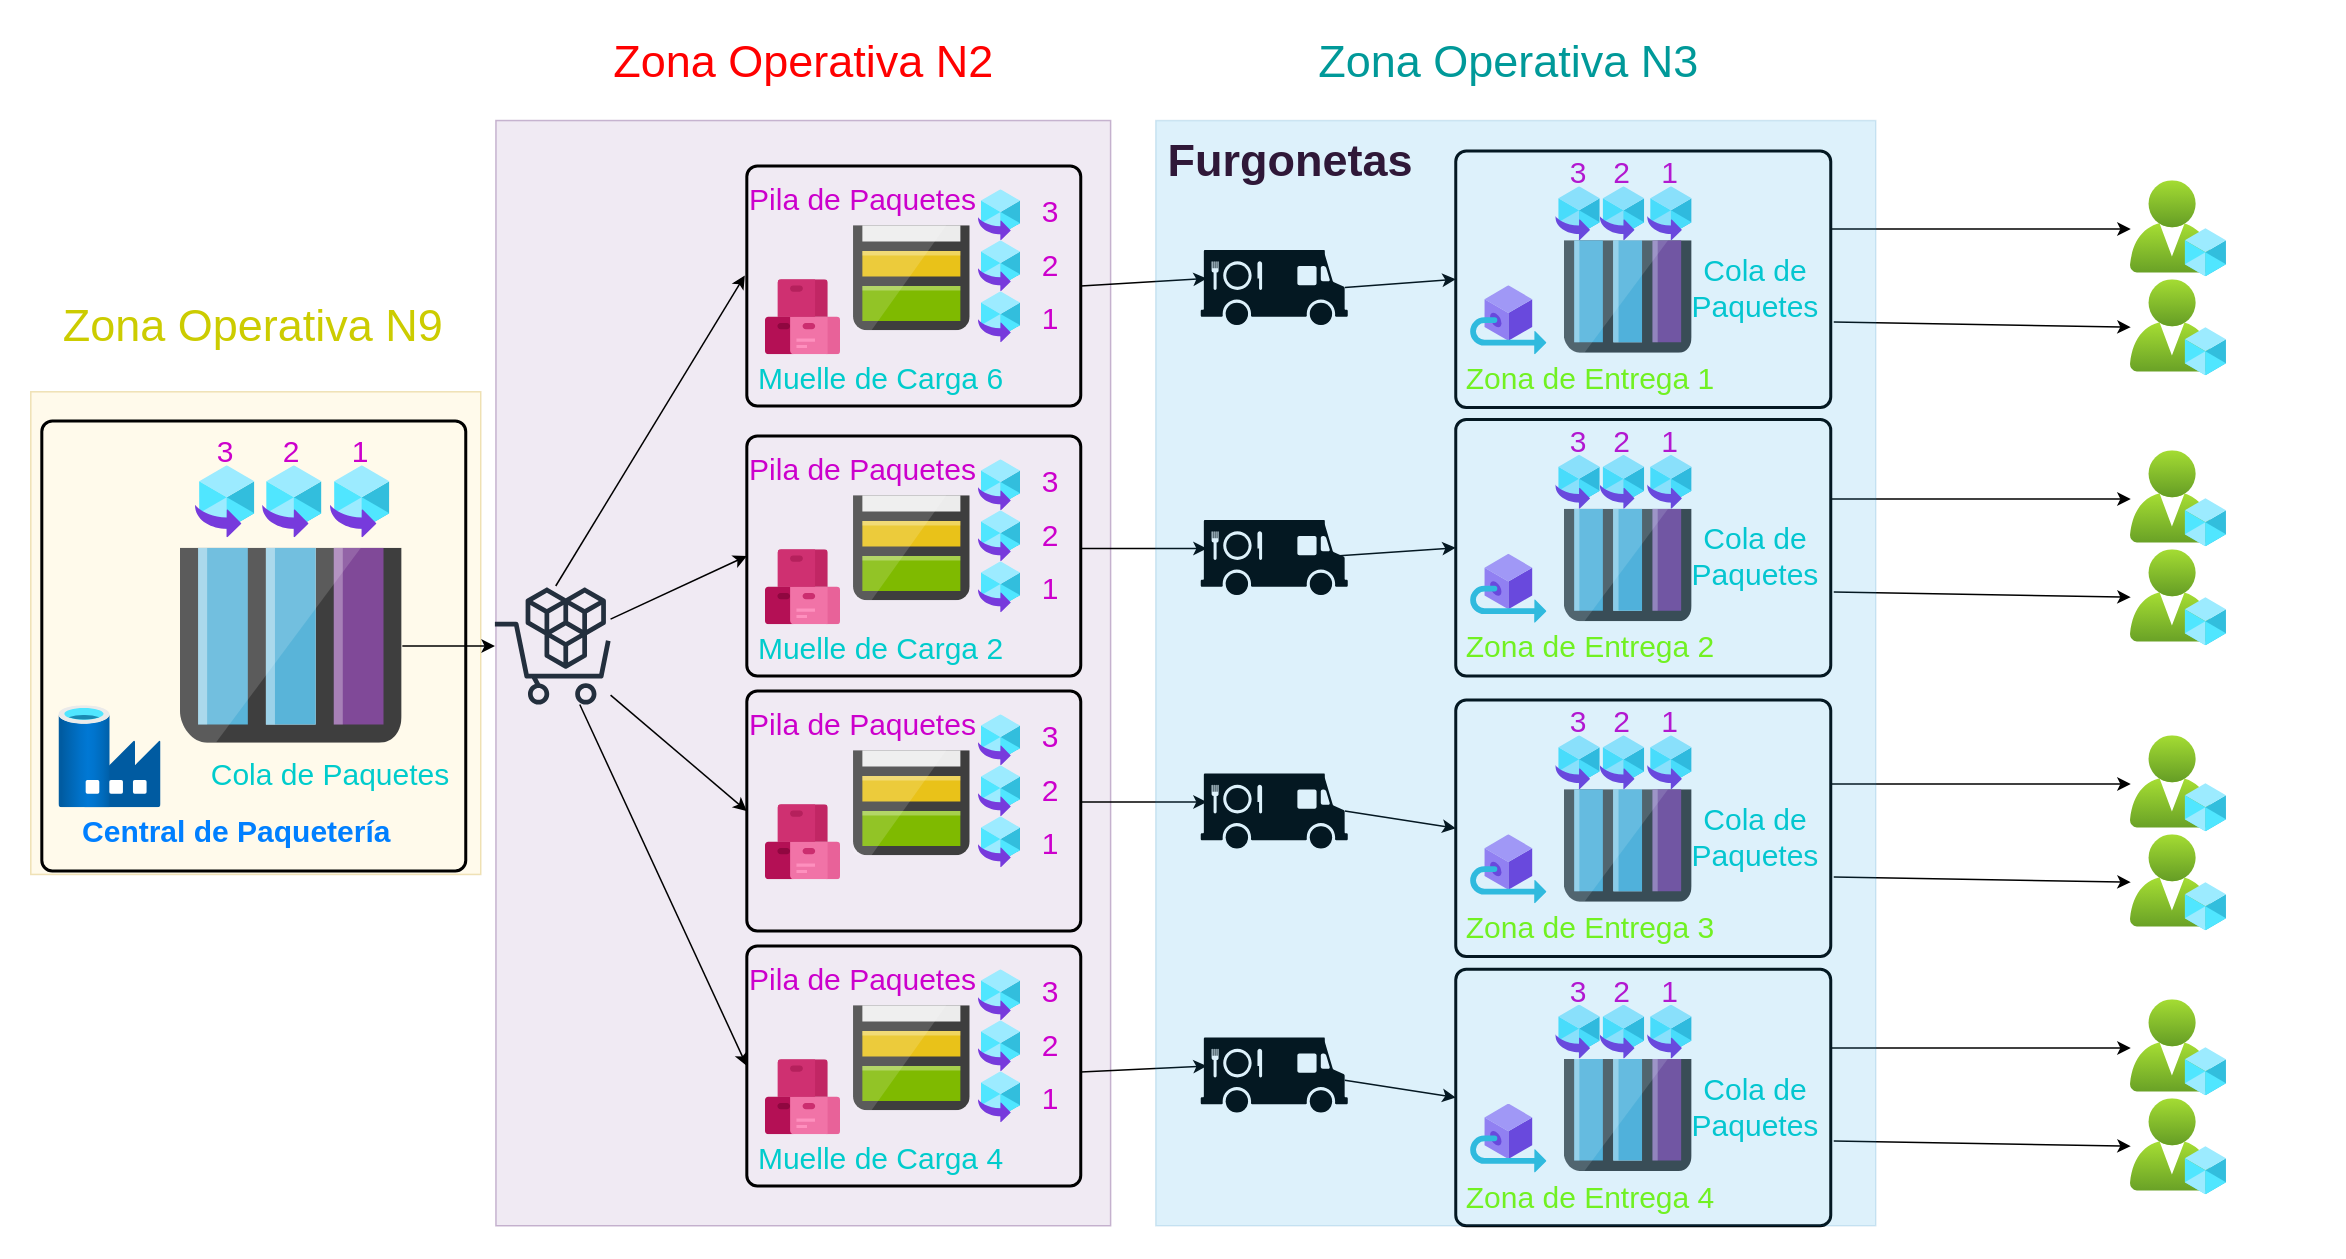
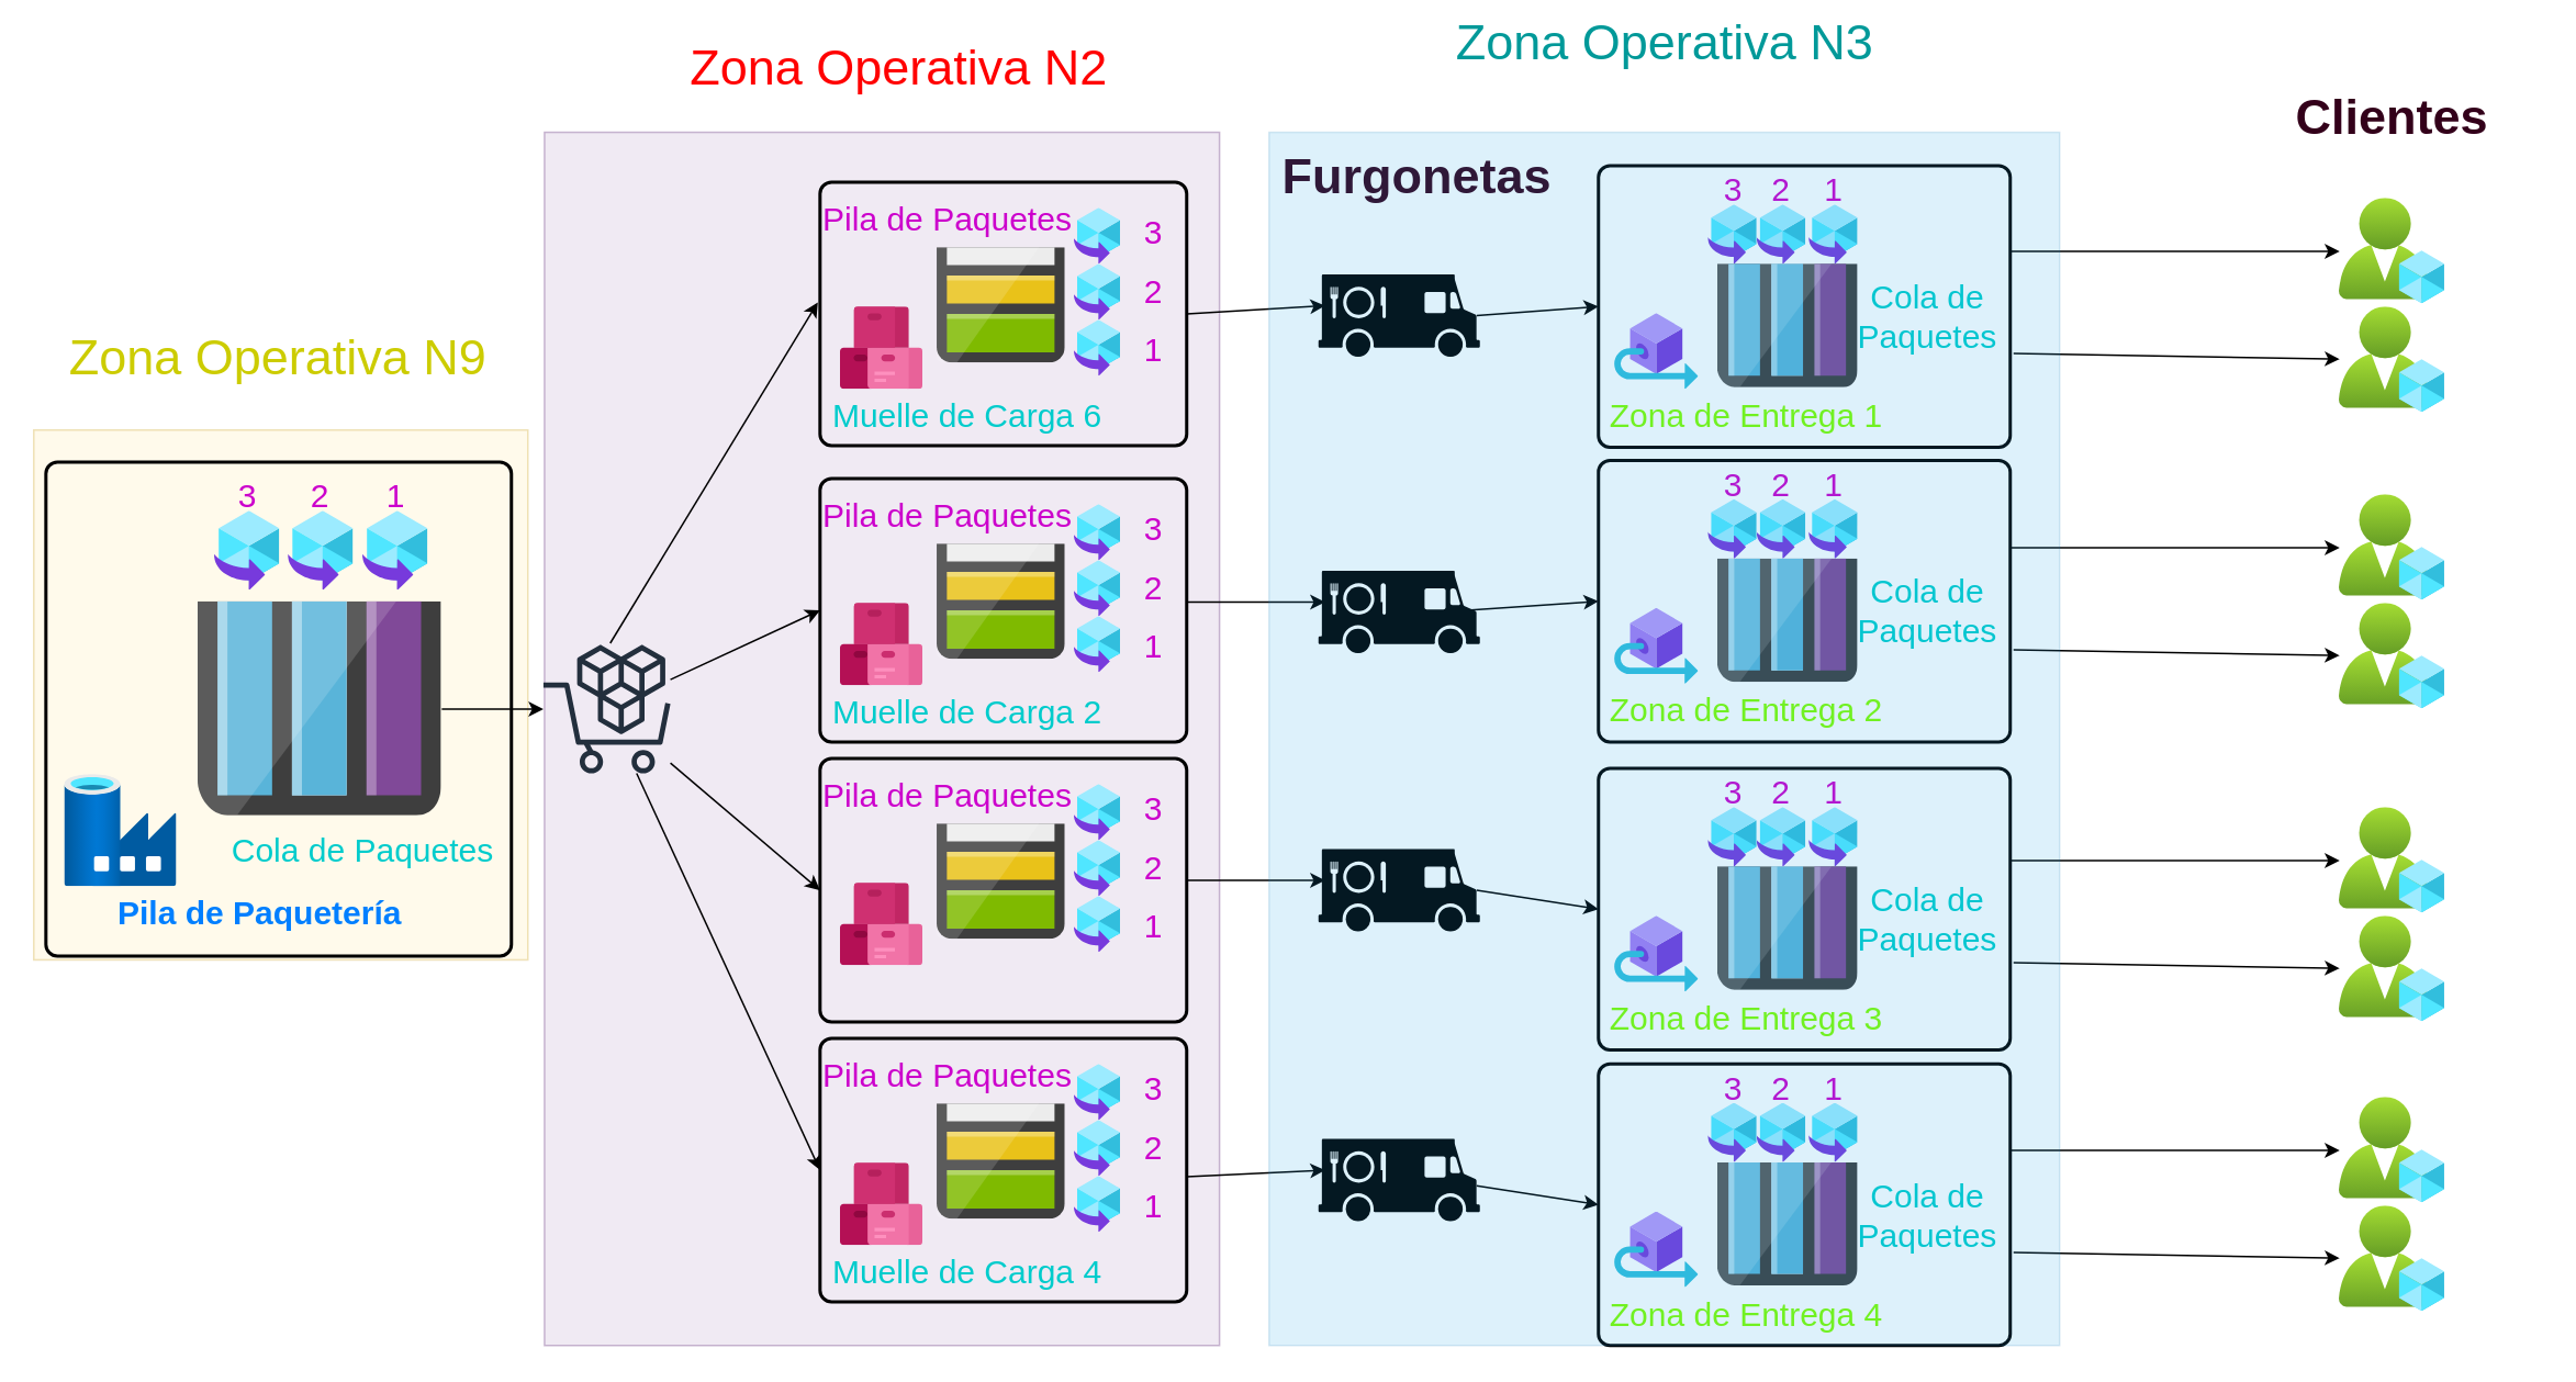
- <mxCell id="139" value="&lt;font color=&quot;#ff0000&quot;&gt;Zona Operativa N2&lt;/font&gt;" style="text;html=1;strokeColor=none;fillColor=none;align=center;verticalAlign=middle;whiteSpace=wrap;rounded=0;fontSize=30;fontColor=#CCCC00;" vertex="1" parent="1"><mxGeometry x="398.5" y="20" width="273" height="40" as="geometry" /></mxCell>
+ <mxCell id="139" value="&lt;font color=&quot;#ff0000&quot;&gt;Zona Operativa N2&lt;/font&gt;" style="text;html=1;strokeColor=none;fillColor=none;align=center;verticalAlign=middle;whiteSpace=wrap;rounded=0;fontSize=30;fontColor=#CCCC00;" vertex="1" parent="1"><mxGeometry x="408.5" y="20" width="273" height="40" as="geometry" /></mxCell>
- <mxCell id="141" value="&lt;font color=&quot;#009999&quot;&gt;Zona Operativa N3&lt;/font&gt;" style="text;html=1;strokeColor=none;fillColor=none;align=center;verticalAlign=middle;whiteSpace=wrap;rounded=0;fontSize=30;fontColor=#CCCC00;" vertex="1" parent="1"><mxGeometry x="869.01" y="20" width="273" height="40" as="geometry" /></mxCell>
+ <mxCell id="141" value="&lt;font color=&quot;#009999&quot;&gt;Zona Operativa N3&lt;/font&gt;" style="text;html=1;strokeColor=none;fillColor=none;align=center;verticalAlign=middle;whiteSpace=wrap;rounded=0;fontSize=30;fontColor=#CCCC00;" vertex="1" parent="1"><mxGeometry x="874.01" y="5" width="273" height="40" as="geometry" /></mxCell>
+ <mxCell id="136" value="Clientes" style="text;html=1;strokeColor=none;fillColor=none;align=center;verticalAlign=middle;whiteSpace=wrap;rounded=0;fontSize=30;fontColor=#33001A;fontStyle=1" vertex="1" parent="1"><mxGeometry x="1362" y="50" width="180" height="40" as="geometry" /></mxCell>
- <mxCell id="16" value="Central de Paquetería" style="text;html=1;strokeColor=none;fillColor=none;align=center;verticalAlign=middle;whiteSpace=wrap;rounded=0;fontColor=#007FFF;fontStyle=1;fontSize=20;" vertex="1" parent="1"><mxGeometry x="34.75" y="538" width="245.25" height="30" as="geometry" /></mxCell>
+ <mxCell id="16" value="Pila de Paquetería" style="text;html=1;strokeColor=none;fillColor=none;align=center;verticalAlign=middle;whiteSpace=wrap;rounded=0;fontColor=#007FFF;fontStyle=1;fontSize=20;" vertex="1" parent="1"><mxGeometry x="34.75" y="538" width="245.25" height="30" as="geometry" /></mxCell>
